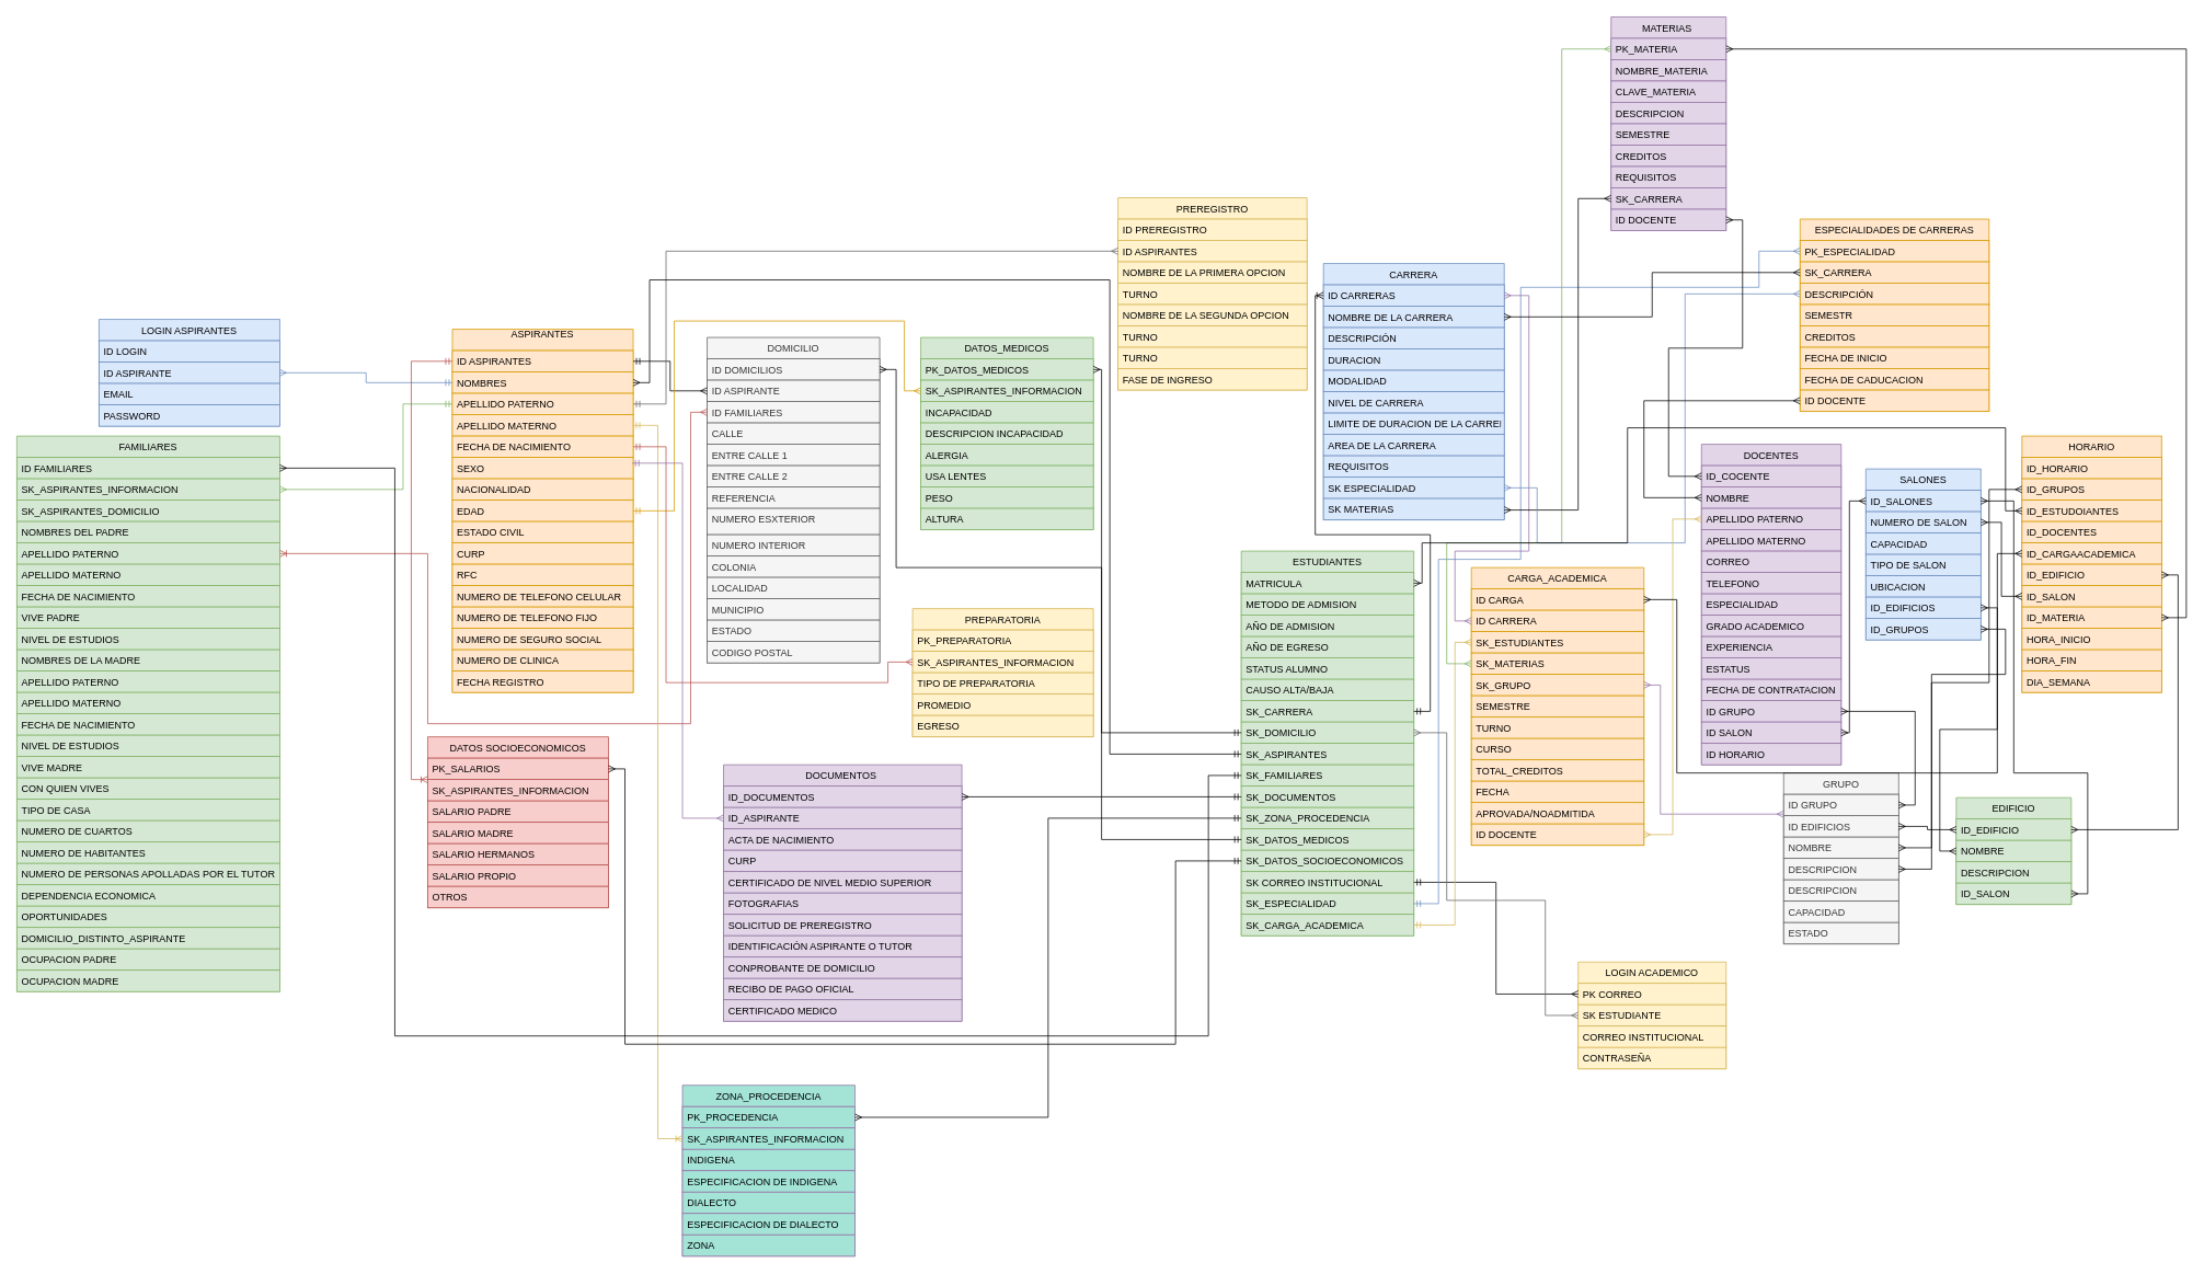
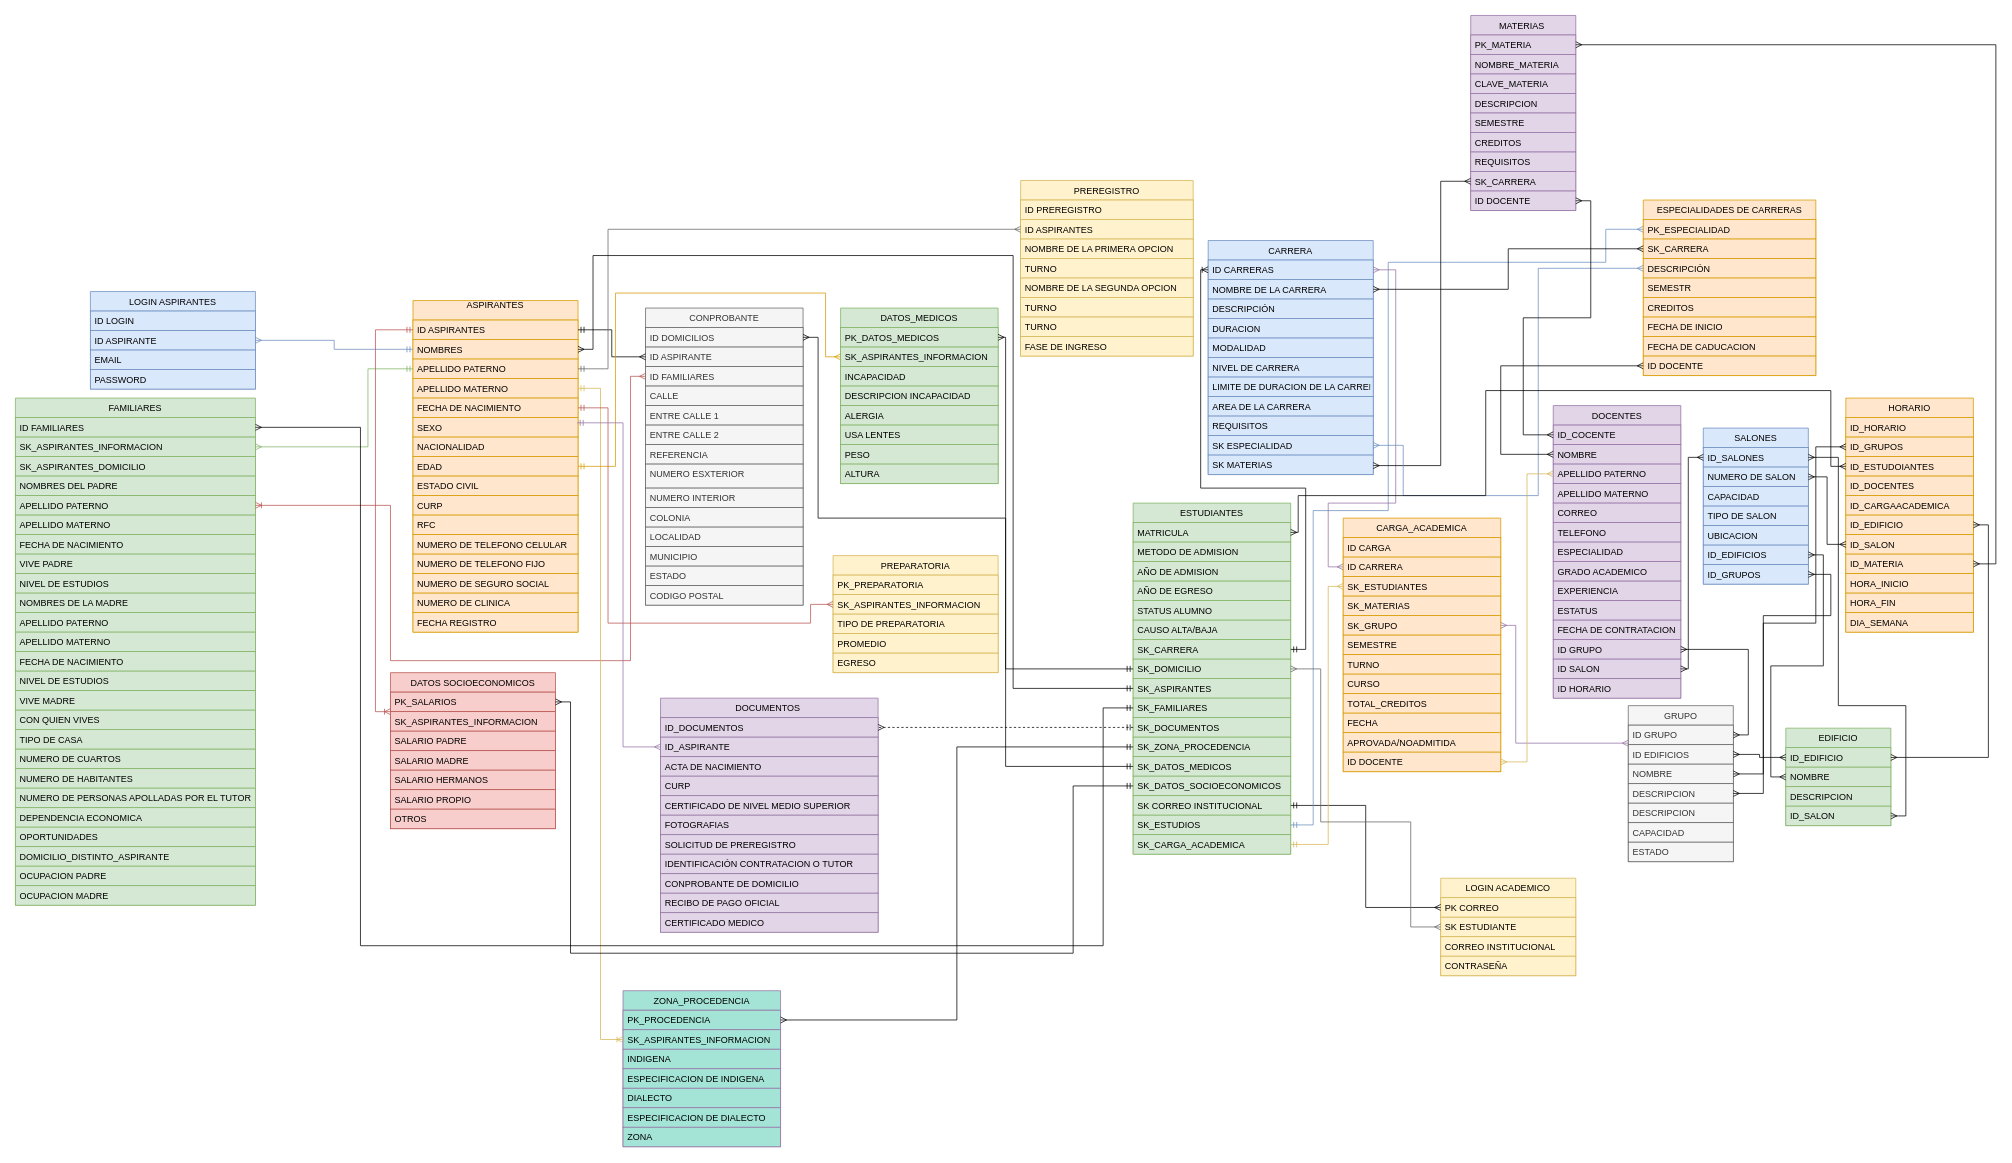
- <mxCell id="245" style="edgeStyle=orthogonalEdgeStyle;rounded=0;orthogonalLoop=1;jettySize=auto;html=1;exitX=0;exitY=0.5;exitDx=0;exitDy=0;entryX=0;entryY=0.5;entryDx=0;entryDy=0;startArrow=ERmany;startFill=0;endArrow=ERmany;endFill=0;fillColor=#d5e8d4;strokeColor=#82b366;" parent="1" source="182" target="133" edge="1"><mxGeometry relative="1" as="geometry"><Array as="points"><mxPoint x="1760" y="807" /><mxPoint x="1760" y="660" /><mxPoint x="1900" y="660" /><mxPoint x="1900" y="59" /></Array></mxGeometry></mxCell>
- <mxCell id="19" value="DOMICILIO" style="swimlane;fontStyle=0;childLayout=stackLayout;horizontal=1;startSize=26;fillColor=#f5f5f5;horizontalStack=0;resizeParent=1;resizeParentMax=0;resizeLast=0;collapsible=1;marginBottom=0;fontColor=#333333;strokeColor=#666666;" parent="1" vertex="1"><mxGeometry x="860" y="410" width="210" height="396" as="geometry" /></mxCell>
+ <mxCell id="19" value="CONPROBANTE" style="swimlane;fontStyle=0;childLayout=stackLayout;horizontal=1;startSize=26;fillColor=#f5f5f5;horizontalStack=0;resizeParent=1;resizeParentMax=0;resizeLast=0;collapsible=1;marginBottom=0;fontColor=#333333;strokeColor=#666666;" parent="1" vertex="1"><mxGeometry x="860" y="410" width="210" height="396" as="geometry" /></mxCell>
- <mxCell id="269" style="edgeStyle=orthogonalEdgeStyle;rounded=0;orthogonalLoop=1;jettySize=auto;html=1;exitX=0;exitY=0.5;exitDx=0;exitDy=0;entryX=1;entryY=0.5;entryDx=0;entryDy=0;startArrow=ERmany;startFill=0;endArrow=ERmany;endFill=0;" edge="1" parent="1" source="209" target="179"><mxGeometry relative="1" as="geometry"><Array as="points"><mxPoint x="2430" y="673" /><mxPoint x="2430" y="940" /><mxPoint x="2040" y="940" /><mxPoint x="2040" y="729" /></Array></mxGeometry></mxCell>
- <mxCell id="238" style="edgeStyle=orthogonalEdgeStyle;rounded=0;orthogonalLoop=1;jettySize=auto;html=1;exitX=0;exitY=0.5;exitDx=0;exitDy=0;entryX=1;entryY=0.5;entryDx=0;entryDy=0;startArrow=ERmandOne;startFill=0;endArrow=ERmany;endFill=0;" parent="1" source="125" target="217" edge="1"><mxGeometry relative="1" as="geometry"><Array as="points"><mxPoint x="1340" y="969" /><mxPoint x="1340" y="969" /></Array></mxGeometry></mxCell>
+ <mxCell id="238" style="edgeStyle=orthogonalEdgeStyle;rounded=0;orthogonalLoop=1;jettySize=auto;html=1;exitX=0;exitY=0.5;exitDx=0;exitDy=0;entryX=1;entryY=0.5;entryDx=0;entryDy=0;startArrow=ERmandOne;startFill=0;endArrow=ERmany;endFill=0;dashed=1;" parent="1" source="125" target="217" edge="1"><mxGeometry relative="1" as="geometry"><Array as="points"><mxPoint x="1340" y="969" /><mxPoint x="1340" y="969" /></Array></mxGeometry></mxCell>
- <mxCell id="130" value="SK_ESPECIALIDAD" style="text;strokeColor=#82b366;fillColor=#d5e8d4;align=left;verticalAlign=top;spacingLeft=4;spacingRight=4;overflow=hidden;rotatable=0;points=[[0,0.5],[1,0.5]];portConstraint=eastwest;" parent="114" vertex="1"><mxGeometry y="416" width="210" height="26" as="geometry" /></mxCell>
+ <mxCell id="130" value="SK_ESTUDIOS" style="text;strokeColor=#82b366;fillColor=#d5e8d4;align=left;verticalAlign=top;spacingLeft=4;spacingRight=4;overflow=hidden;rotatable=0;points=[[0,0.5],[1,0.5]];portConstraint=eastwest;" parent="114" vertex="1"><mxGeometry y="416" width="210" height="26" as="geometry" /></mxCell>
- <mxCell id="224" value="IDENTIFICACIÓN ASPIRANTE O TUTOR" style="text;strokeColor=#9476a2;fillColor=#e1d5e7;align=left;verticalAlign=top;spacingLeft=4;spacingRight=4;overflow=hidden;rotatable=0;points=[[0,0.5],[1,0.5]];portConstraint=eastwest;" parent="216" vertex="1"><mxGeometry y="208" width="290" height="26" as="geometry" /></mxCell>
+ <mxCell id="224" value="IDENTIFICACIÓN CONTRATACION O TUTOR" style="text;strokeColor=#9476a2;fillColor=#e1d5e7;align=left;verticalAlign=top;spacingLeft=4;spacingRight=4;overflow=hidden;rotatable=0;points=[[0,0.5],[1,0.5]];portConstraint=eastwest;" parent="216" vertex="1"><mxGeometry y="208" width="290" height="26" as="geometry" /></mxCell>
